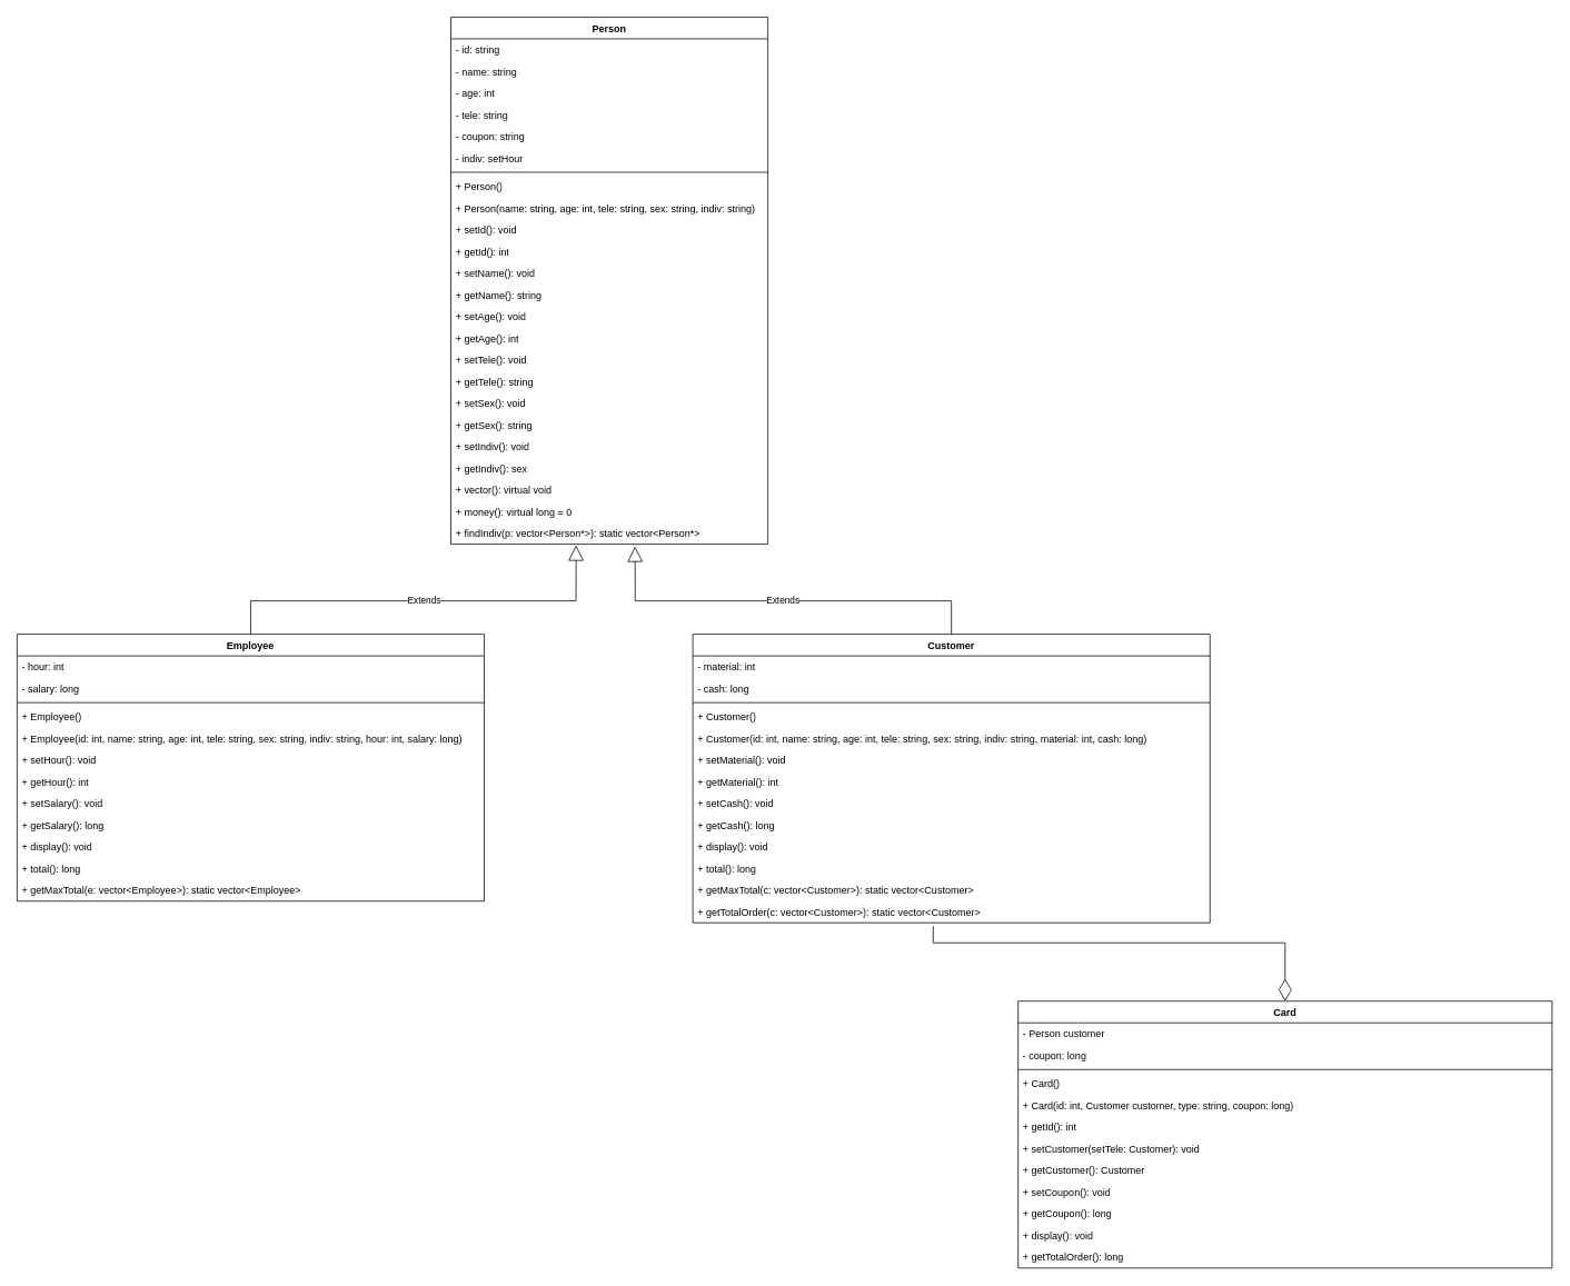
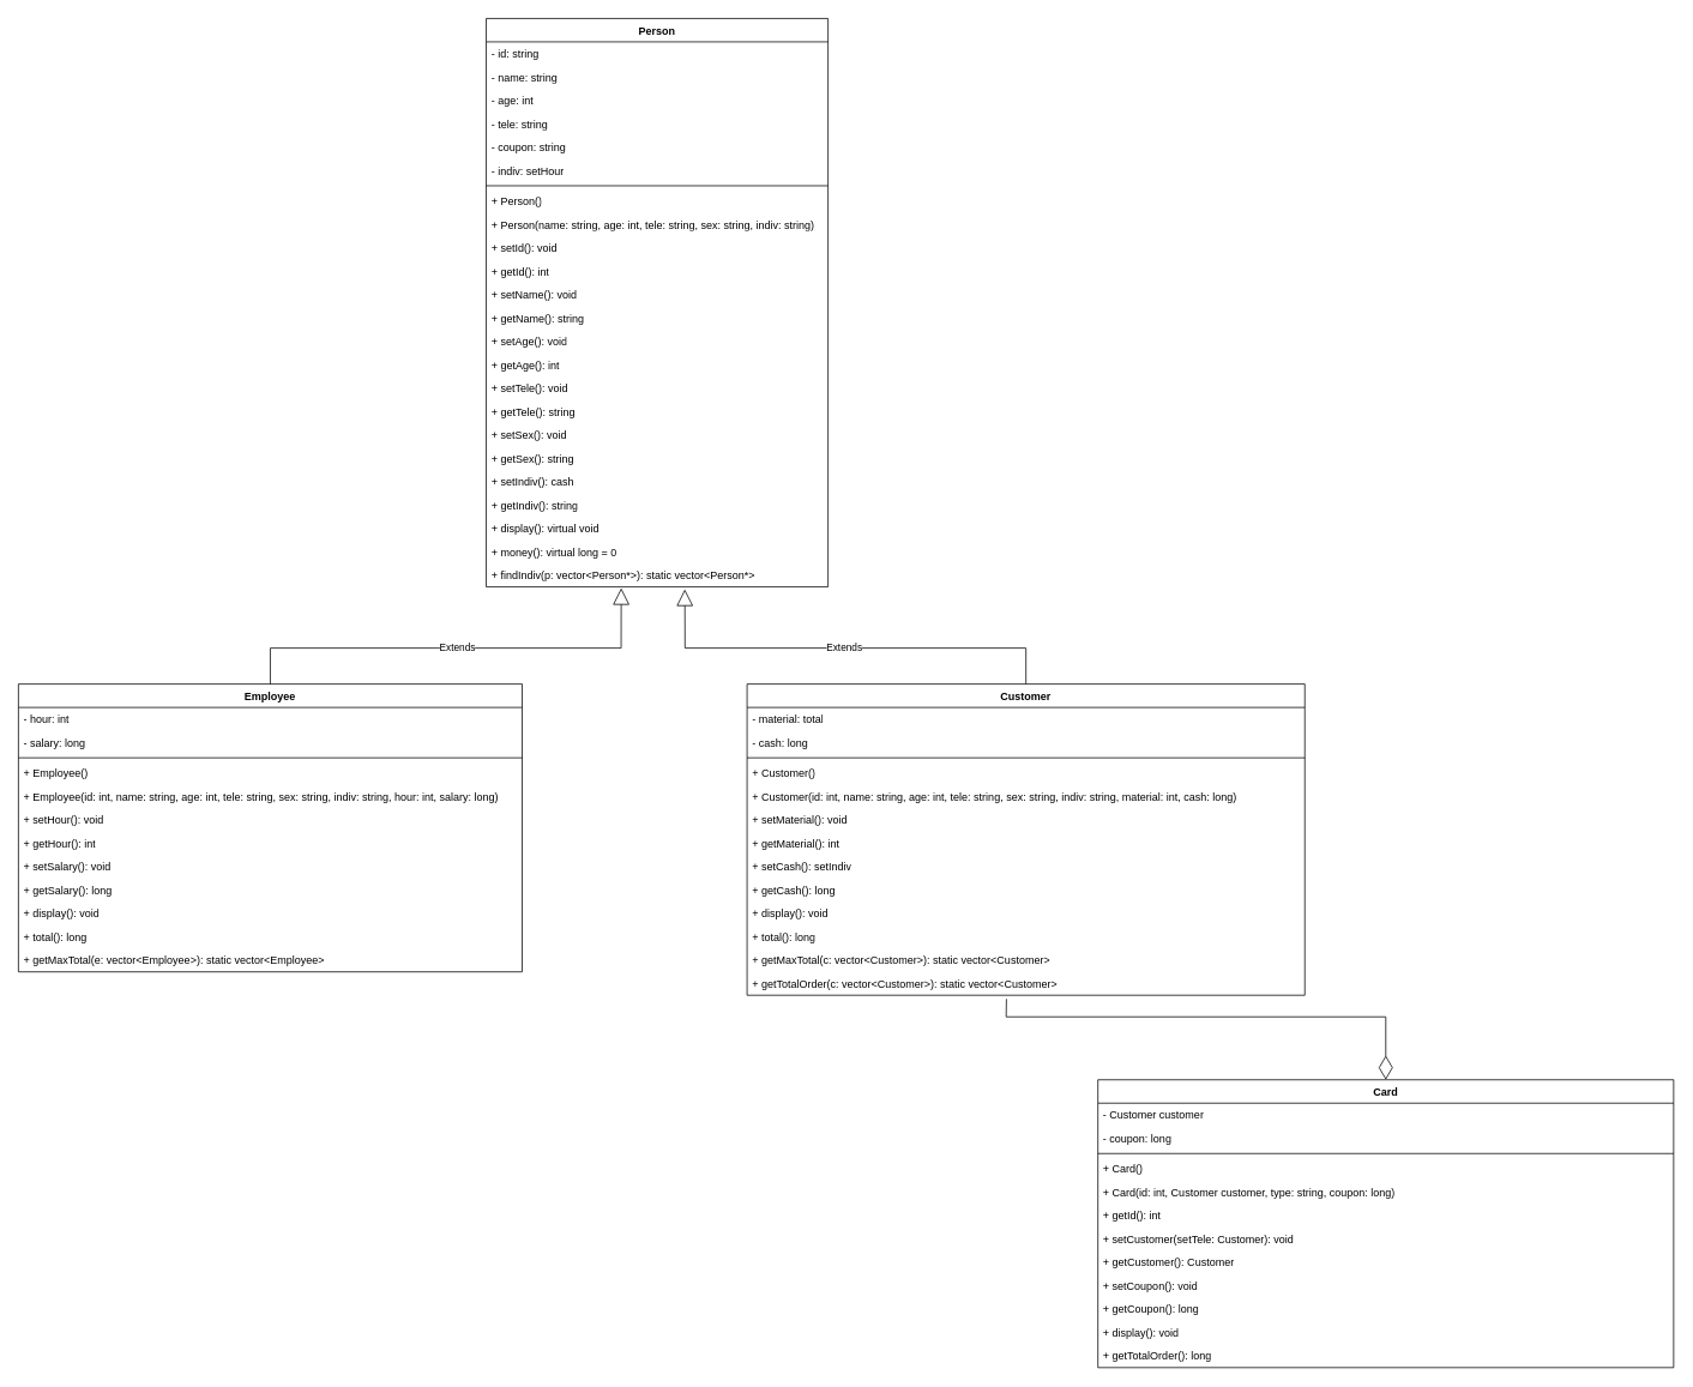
- <mxCell id="22" value="+ setIndiv(): void" style="text;strokeColor=none;fillColor=none;align=left;verticalAlign=top;spacingLeft=4;spacingRight=4;overflow=hidden;rotatable=0;points=[[0,0.5],[1,0.5]];portConstraint=eastwest;whiteSpace=wrap;html=1;" vertex="1" parent="2"><mxGeometry y="502" width="380" height="26" as="geometry" /></mxCell>
+ <mxCell id="22" value="+ setIndiv(): cash" style="text;strokeColor=none;fillColor=none;align=left;verticalAlign=top;spacingLeft=4;spacingRight=4;overflow=hidden;rotatable=0;points=[[0,0.5],[1,0.5]];portConstraint=eastwest;whiteSpace=wrap;html=1;" vertex="1" parent="2"><mxGeometry y="502" width="380" height="26" as="geometry" /></mxCell>
- <mxCell id="23" value="+ getIndiv(): sex" style="text;strokeColor=none;fillColor=none;align=left;verticalAlign=top;spacingLeft=4;spacingRight=4;overflow=hidden;rotatable=0;points=[[0,0.5],[1,0.5]];portConstraint=eastwest;whiteSpace=wrap;html=1;" vertex="1" parent="2"><mxGeometry y="528" width="380" height="26" as="geometry" /></mxCell>
+ <mxCell id="23" value="+ getIndiv(): string" style="text;strokeColor=none;fillColor=none;align=left;verticalAlign=top;spacingLeft=4;spacingRight=4;overflow=hidden;rotatable=0;points=[[0,0.5],[1,0.5]];portConstraint=eastwest;whiteSpace=wrap;html=1;" vertex="1" parent="2"><mxGeometry y="528" width="380" height="26" as="geometry" /></mxCell>
- <mxCell id="24" value="+ vector(): virtual void" style="text;strokeColor=none;fillColor=none;align=left;verticalAlign=top;spacingLeft=4;spacingRight=4;overflow=hidden;rotatable=0;points=[[0,0.5],[1,0.5]];portConstraint=eastwest;whiteSpace=wrap;html=1;" vertex="1" parent="2"><mxGeometry y="554" width="380" height="26" as="geometry" /></mxCell>
+ <mxCell id="24" value="+ display(): virtual void" style="text;strokeColor=none;fillColor=none;align=left;verticalAlign=top;spacingLeft=4;spacingRight=4;overflow=hidden;rotatable=0;points=[[0,0.5],[1,0.5]];portConstraint=eastwest;whiteSpace=wrap;html=1;" vertex="1" parent="2"><mxGeometry y="554" width="380" height="26" as="geometry" /></mxCell>
- <mxCell id="41" value="- material: int" style="text;strokeColor=none;fillColor=none;align=left;verticalAlign=top;spacingLeft=4;spacingRight=4;overflow=hidden;rotatable=0;points=[[0,0.5],[1,0.5]];portConstraint=eastwest;whiteSpace=wrap;html=1;" vertex="1" parent="40"><mxGeometry y="26" width="620" height="26" as="geometry" /></mxCell>
+ <mxCell id="41" value="- material: total" style="text;strokeColor=none;fillColor=none;align=left;verticalAlign=top;spacingLeft=4;spacingRight=4;overflow=hidden;rotatable=0;points=[[0,0.5],[1,0.5]];portConstraint=eastwest;whiteSpace=wrap;html=1;" vertex="1" parent="40"><mxGeometry y="26" width="620" height="26" as="geometry" /></mxCell>
- <mxCell id="48" value="+ setCash(): void" style="text;strokeColor=none;fillColor=none;align=left;verticalAlign=top;spacingLeft=4;spacingRight=4;overflow=hidden;rotatable=0;points=[[0,0.5],[1,0.5]];portConstraint=eastwest;whiteSpace=wrap;html=1;" vertex="1" parent="40"><mxGeometry y="190" width="620" height="26" as="geometry" /></mxCell>
+ <mxCell id="48" value="+ setCash(): setIndiv" style="text;strokeColor=none;fillColor=none;align=left;verticalAlign=top;spacingLeft=4;spacingRight=4;overflow=hidden;rotatable=0;points=[[0,0.5],[1,0.5]];portConstraint=eastwest;whiteSpace=wrap;html=1;" vertex="1" parent="40"><mxGeometry y="190" width="620" height="26" as="geometry" /></mxCell>
- <mxCell id="57" value="- Person customer" style="text;strokeColor=none;fillColor=none;align=left;verticalAlign=top;spacingLeft=4;spacingRight=4;overflow=hidden;rotatable=0;points=[[0,0.5],[1,0.5]];portConstraint=eastwest;whiteSpace=wrap;html=1;" vertex="1" parent="56"><mxGeometry y="26" width="640" height="26" as="geometry" /></mxCell>
+ <mxCell id="57" value="- Customer customer" style="text;strokeColor=none;fillColor=none;align=left;verticalAlign=top;spacingLeft=4;spacingRight=4;overflow=hidden;rotatable=0;points=[[0,0.5],[1,0.5]];portConstraint=eastwest;whiteSpace=wrap;html=1;" vertex="1" parent="56"><mxGeometry y="26" width="640" height="26" as="geometry" /></mxCell>
